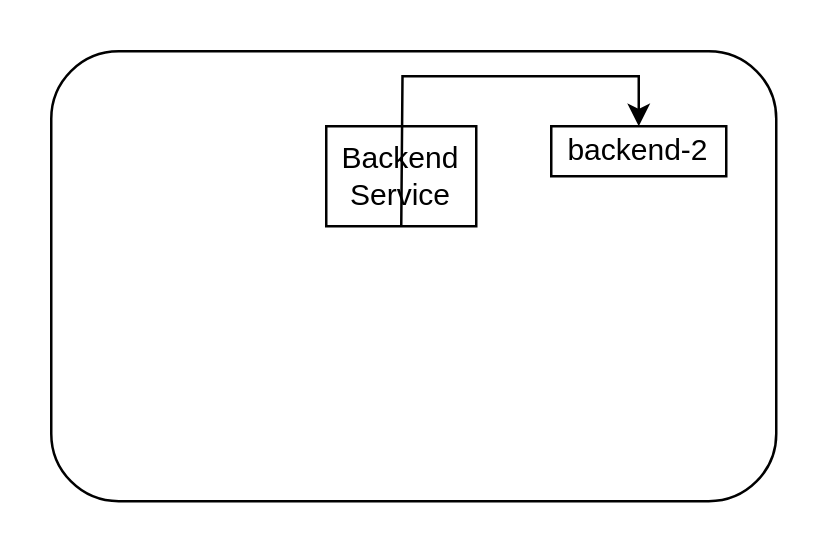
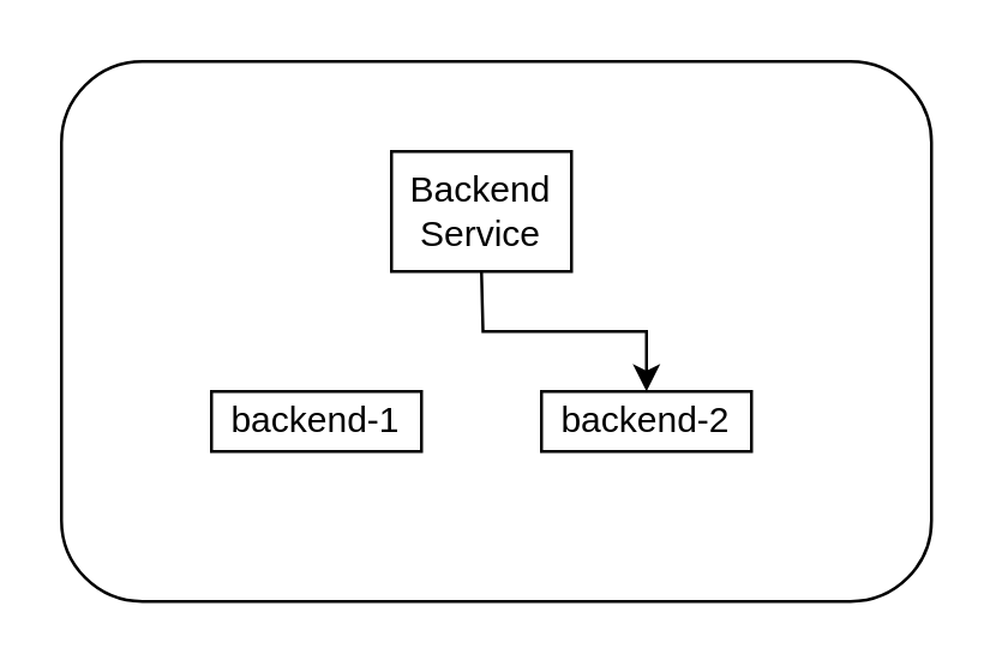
- <mxCell id="6" value="backend-2" style="text;html=1;fillColor=none;align=center;verticalAlign=middle;whiteSpace=wrap;rounded=0;strokeColor=#000000;" vertex="1" parent="1"><mxGeometry x="220" y="50" width="70" height="20" as="geometry" /></mxCell>
+ <mxCell id="6" value="backend-2" style="text;html=1;fillColor=none;align=center;verticalAlign=middle;whiteSpace=wrap;rounded=0;strokeColor=#000000;" vertex="1" parent="1"><mxGeometry x="180" y="130" width="70" height="20" as="geometry" /></mxCell>
+ <mxCell id="4" value="backend-1" style="text;html=1;fillColor=none;align=center;verticalAlign=middle;whiteSpace=wrap;rounded=0;strokeColor=#000000;" vertex="1" parent="1"><mxGeometry x="70" y="130" width="70" height="20" as="geometry" /></mxCell>
